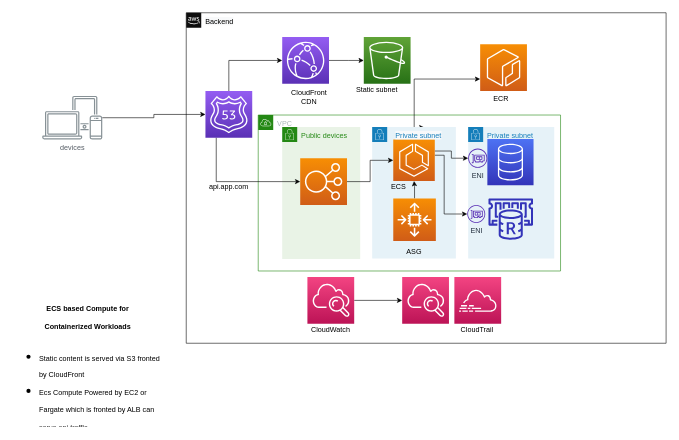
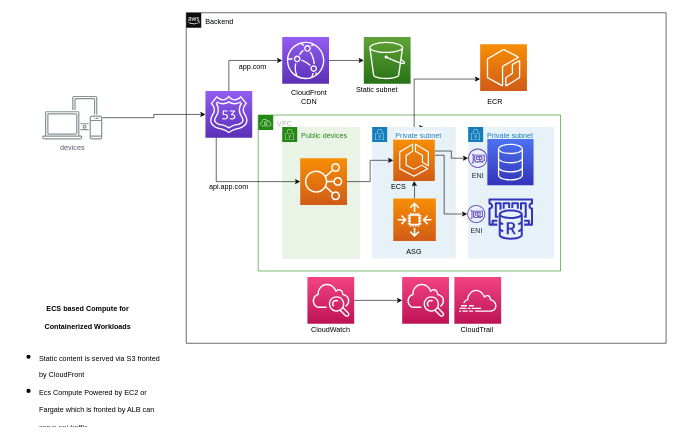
+ <mxCell id="23" value="app.com" style="text;html=1;strokeColor=none;fillColor=none;align=center;verticalAlign=middle;whiteSpace=wrap;rounded=0;shadow=0;" parent="1" vertex="1"><mxGeometry x="401" y="101" width="40" height="20" as="geometry" /></mxCell>
- <mxCell id="40" value="ECR" style="text;html=1;strokeColor=none;fillColor=none;align=center;verticalAlign=middle;whiteSpace=wrap;rounded=0;" parent="1" vertex="1"><mxGeometry x="815" y="154" width="40" height="20" as="geometry" /></mxCell>
+ <mxCell id="40" value="ECR" style="text;html=1;strokeColor=none;fillColor=none;align=center;verticalAlign=middle;whiteSpace=wrap;rounded=0;" parent="1" vertex="1"><mxGeometry x="805" y="159" width="40" height="20" as="geometry" /></mxCell>
